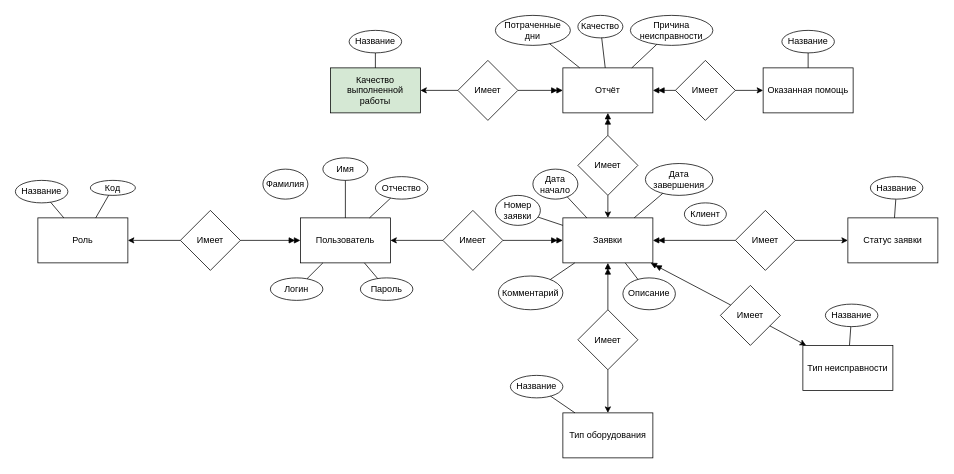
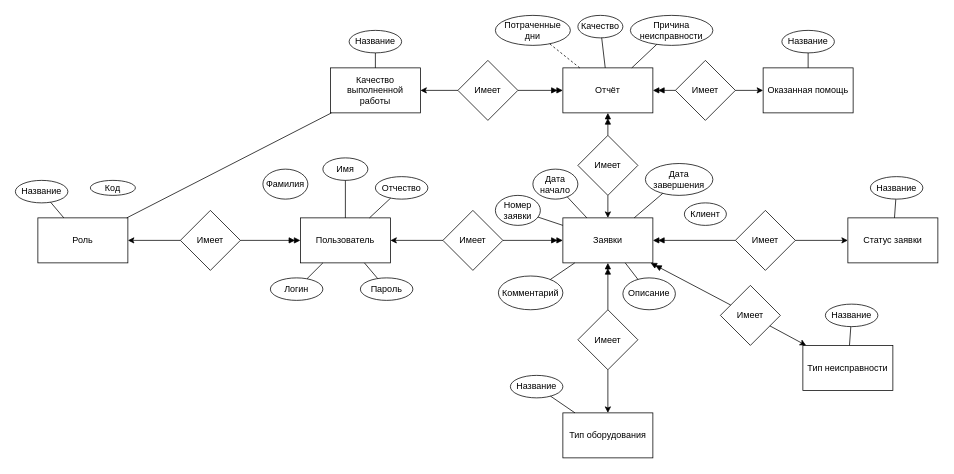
- <mxCell id="70" value="" style="endArrow=none;html=1;rounded=0;" parent="1" source="11" target="69" edge="1"><mxGeometry width="50" height="50" relative="1" as="geometry"><mxPoint x="790.004" y="89.98" as="sourcePoint" /><mxPoint x="781.93" y="40" as="targetPoint" /></mxGeometry></mxCell>
+ <mxCell id="70" value="" style="endArrow=none;html=1;rounded=0;dashed=1;" parent="1" source="11" target="69" edge="1"><mxGeometry width="50" height="50" relative="1" as="geometry"><mxPoint x="790.004" y="89.98" as="sourcePoint" /><mxPoint x="781.93" y="40" as="targetPoint" /></mxGeometry></mxCell>
- <mxCell id="13" value="Качество выполненной работы" style="rounded=0;whiteSpace=wrap;html=1;fillColor=#d5e8d4;" parent="1" vertex="1"><mxGeometry x="440" y="90" width="120" height="60" as="geometry" /></mxCell>
+ <mxCell id="13" value="Качество выполненной работы" style="rounded=0;whiteSpace=wrap;html=1;" parent="1" vertex="1"><mxGeometry x="440" y="90" width="120" height="60" as="geometry" /></mxCell>
- <mxCell id="22" value="" style="endArrow=none;html=1;rounded=0;" parent="1" source="6" target="21" edge="1"><mxGeometry width="50" height="50" relative="1" as="geometry"><mxPoint x="460" y="300" as="sourcePoint" /><mxPoint x="510" y="250" as="targetPoint" /></mxGeometry></mxCell>
+ <mxCell id="22" value="" style="endArrow=none;html=1;rounded=0;" parent="1" source="6" target="13" edge="1"><mxGeometry width="50" height="50" relative="1" as="geometry"><mxPoint x="460" y="300" as="sourcePoint" /><mxPoint x="510" y="250" as="targetPoint" /></mxGeometry></mxCell>
